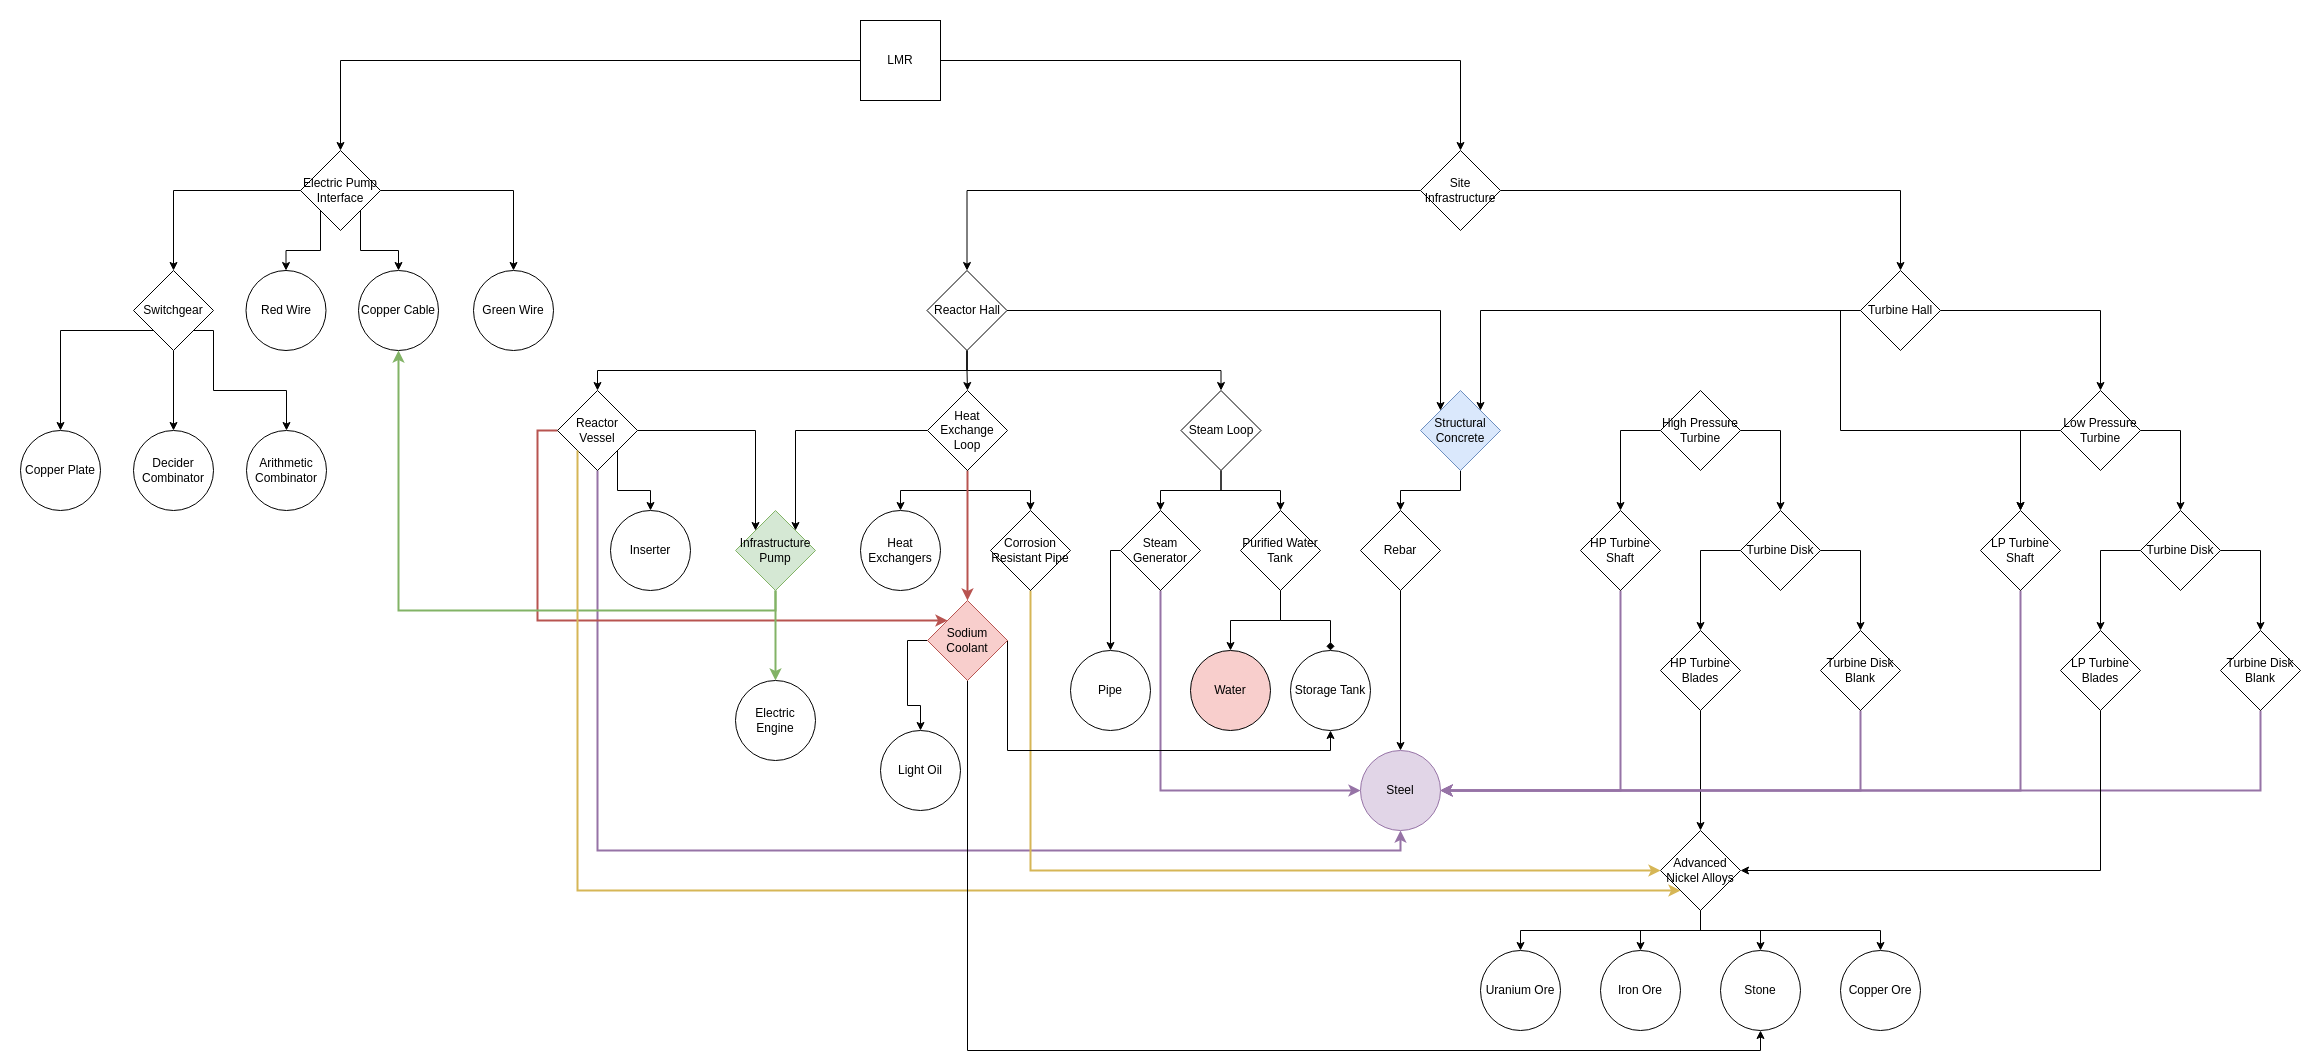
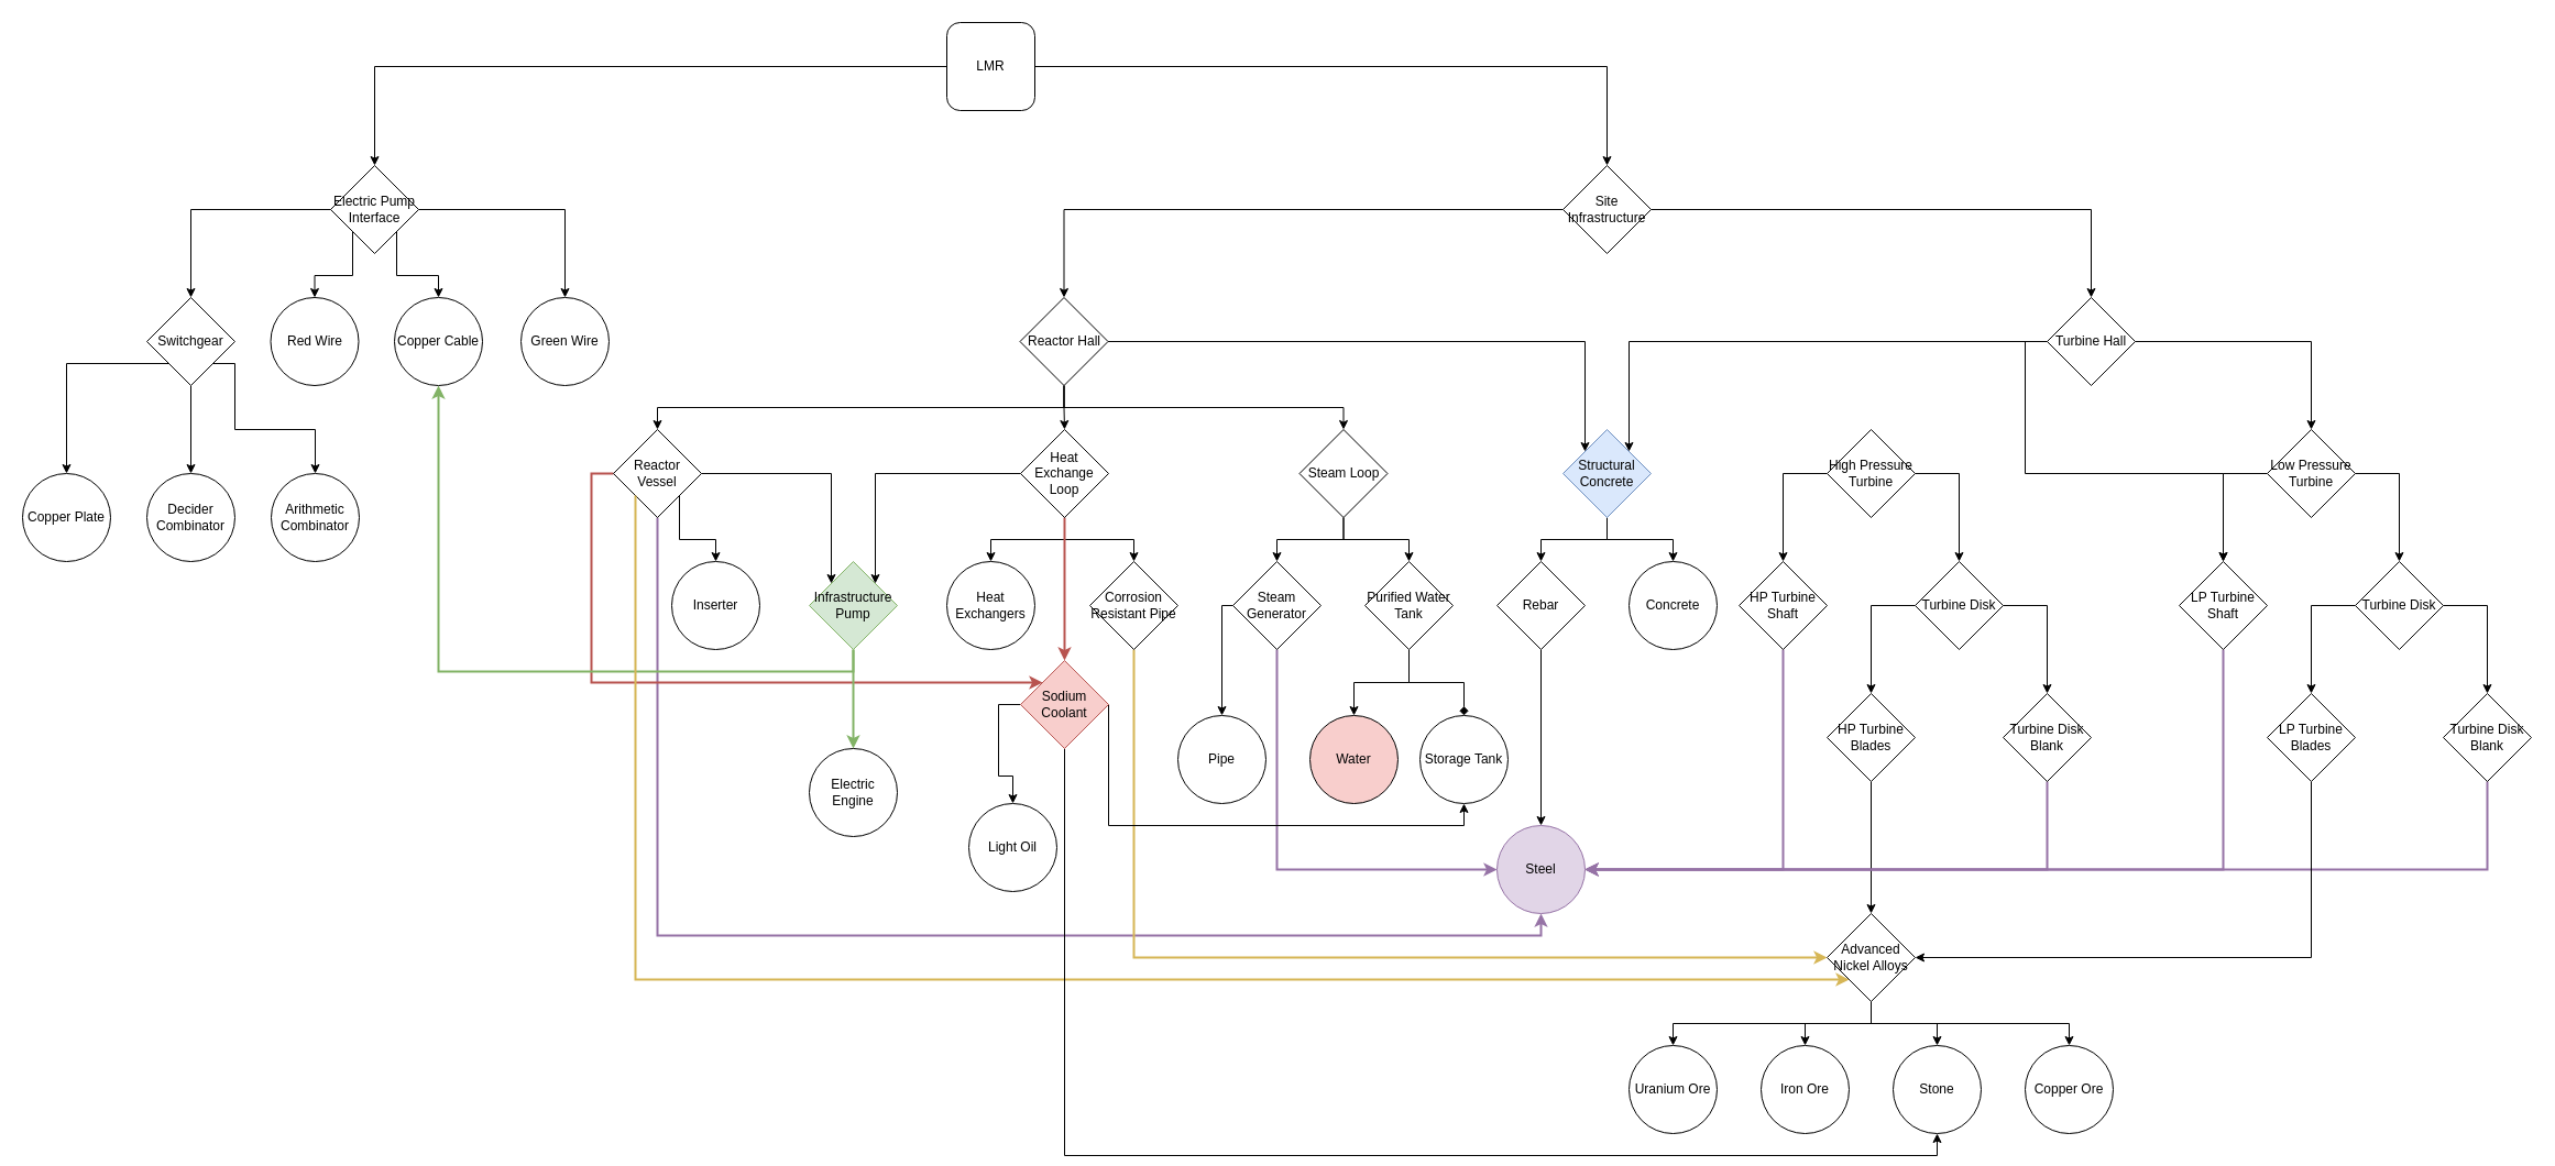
- <mxCell id="4" value="LMR" style="whiteSpace=wrap;html=1;aspect=fixed;" parent="1" vertex="1"><mxGeometry x="860" y="20" width="80" height="80" as="geometry" /></mxCell>
+ <mxCell id="4" value="LMR" style="whiteSpace=wrap;html=1;aspect=fixed;rounded=1;" parent="1" vertex="1"><mxGeometry x="860" y="20" width="80" height="80" as="geometry" /></mxCell>
+ <mxCell id="64" style="edgeStyle=orthogonalEdgeStyle;rounded=0;orthogonalLoop=1;jettySize=auto;html=1;exitX=0.5;exitY=1;exitDx=0;exitDy=0;entryX=0.5;entryY=0;entryDx=0;entryDy=0;" parent="1" source="70" target="69" edge="1"><mxGeometry relative="1" as="geometry"><mxPoint x="1780" y="140" as="targetPoint" /></mxGeometry></mxCell>
+ <mxCell id="69" value="&lt;div&gt;Concrete&lt;/div&gt;" style="ellipse;whiteSpace=wrap;html=1;aspect=fixed;fontFamily=Helvetica;fontSize=12;fontColor=#000000;align=center;strokeColor=#000000;fillColor=#ffffff;" parent="1" vertex="1"><mxGeometry x="1480" y="510" width="80" height="80" as="geometry" /></mxCell>
